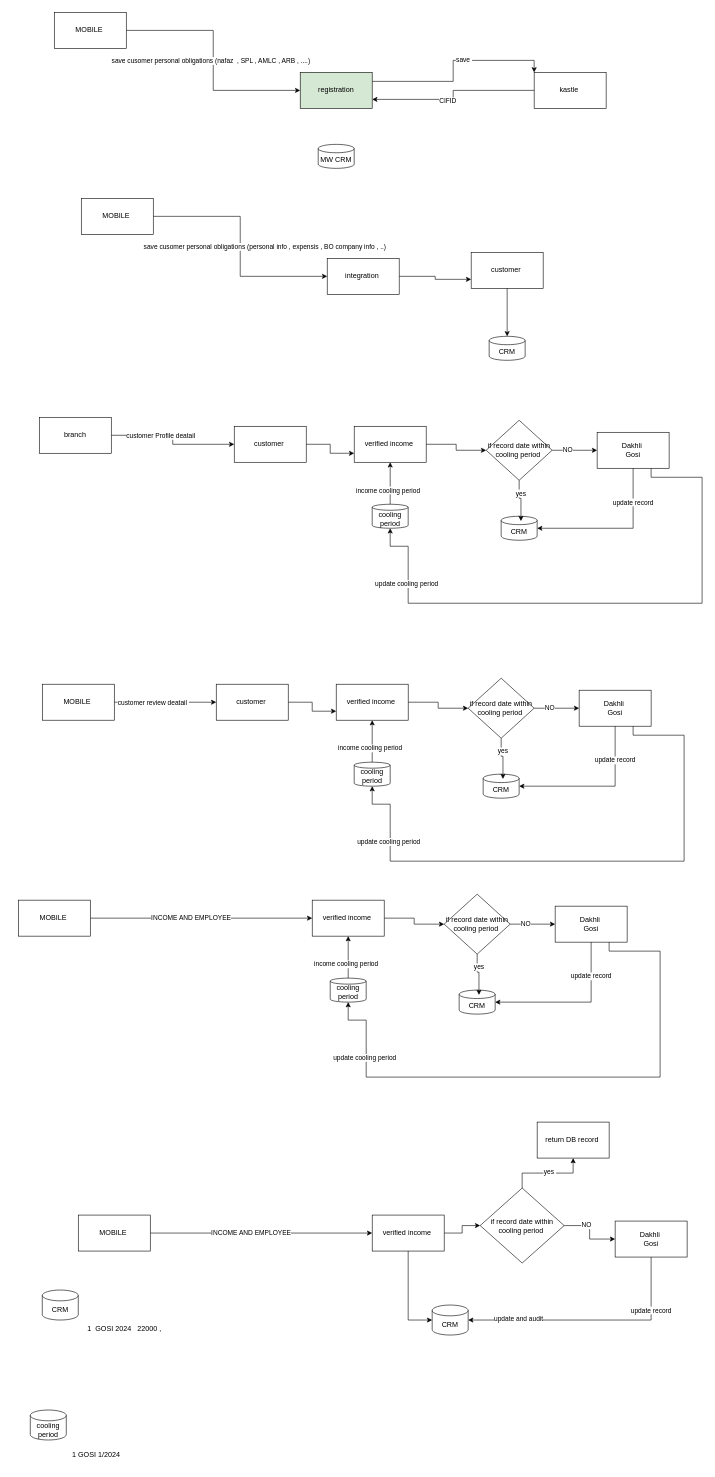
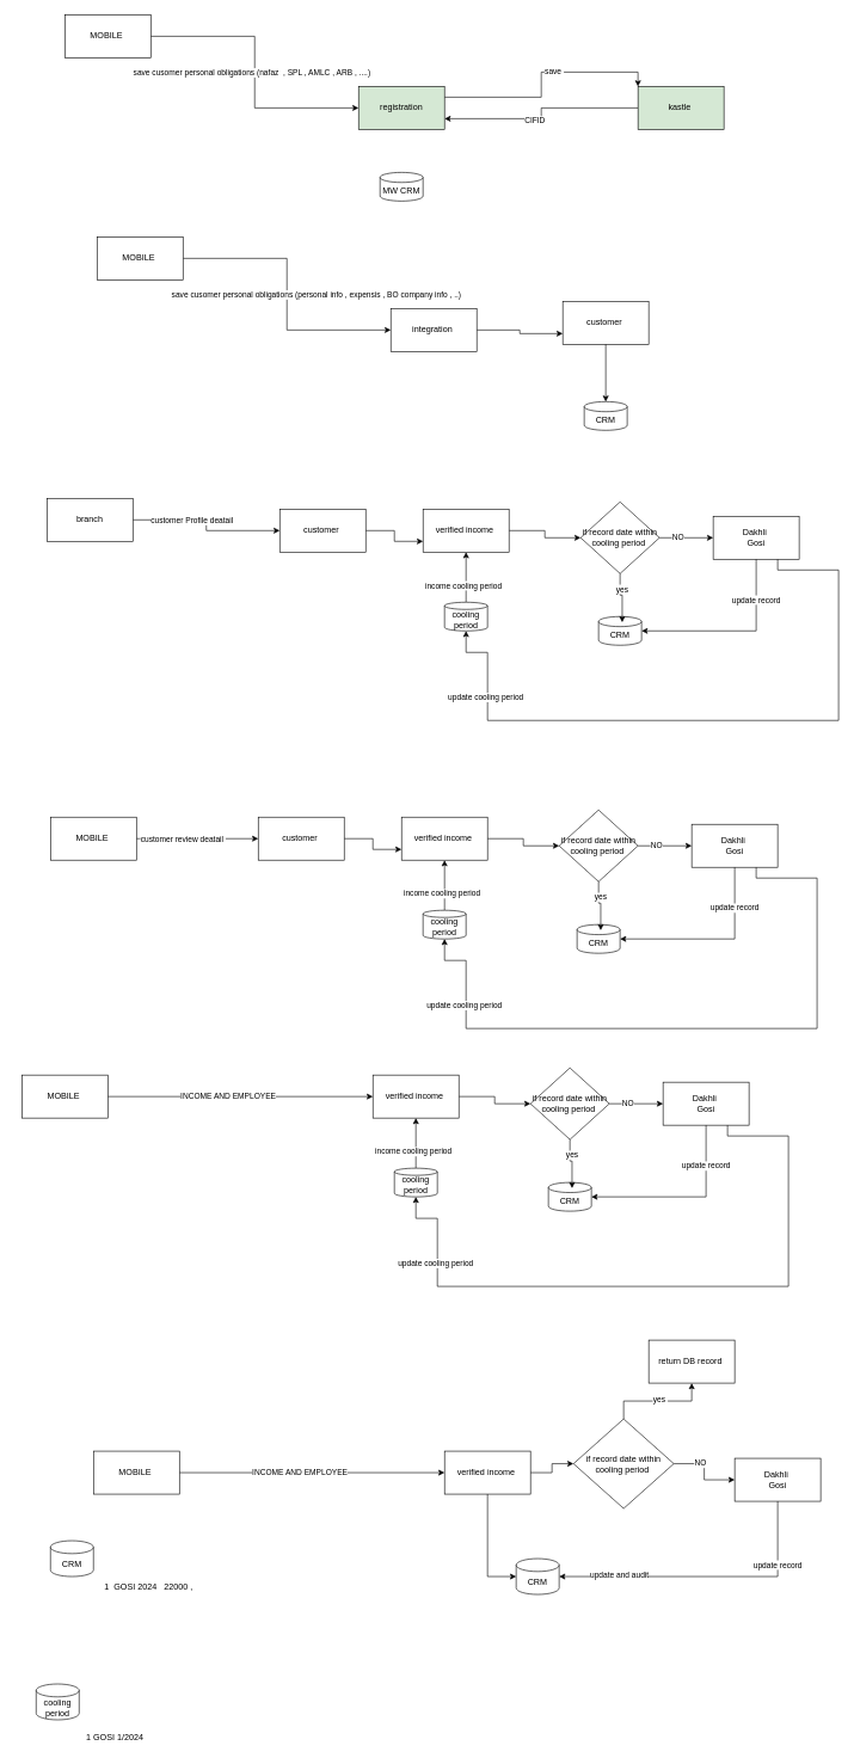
- <mxCell id="97" value="kastle&amp;nbsp;" style="whiteSpace=wrap;html=1;rounded=0;" vertex="1" parent="1"><mxGeometry x="890" y="120" width="120" height="60" as="geometry" /></mxCell>
+ <mxCell id="97" value="kastle&amp;nbsp;" style="whiteSpace=wrap;html=1;rounded=0;fillColor=#d5e8d4;" vertex="1" parent="1"><mxGeometry x="890" y="120" width="120" height="60" as="geometry" /></mxCell>
- <mxCell id="41" value="return DB record&amp;nbsp;" style="whiteSpace=wrap;html=1;rounded=0;" vertex="1" parent="1"><mxGeometry x="895" y="1870" width="120" height="60" as="geometry" /></mxCell>
+ <mxCell id="41" value="return DB record&amp;nbsp;" style="whiteSpace=wrap;html=1;rounded=0;" vertex="1" parent="1"><mxGeometry x="905" y="1870" width="120" height="60" as="geometry" /></mxCell>
